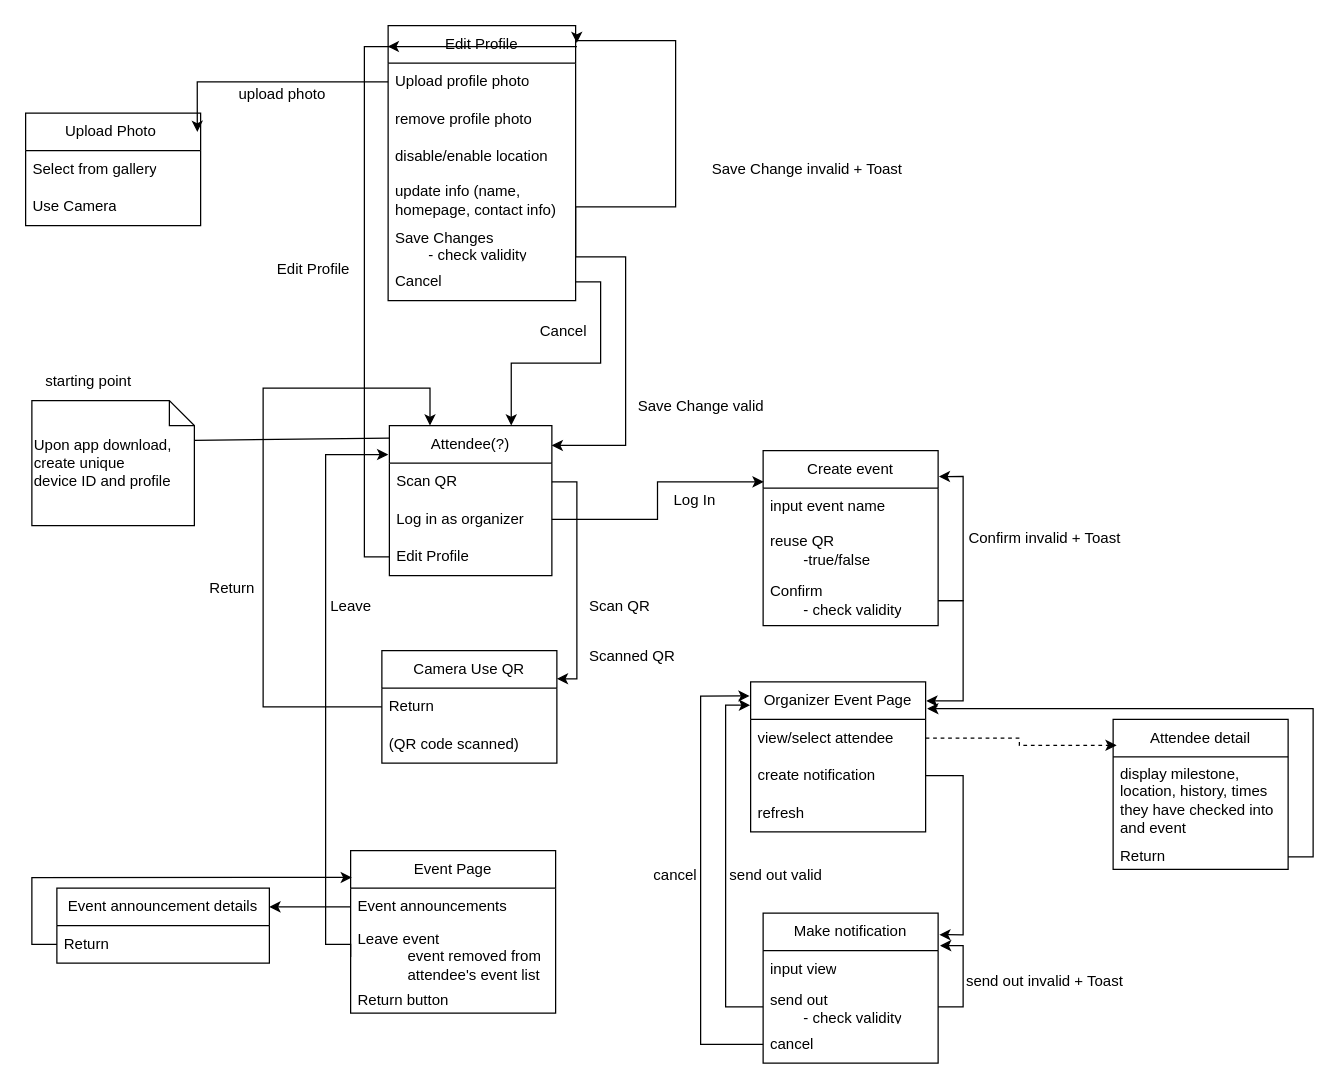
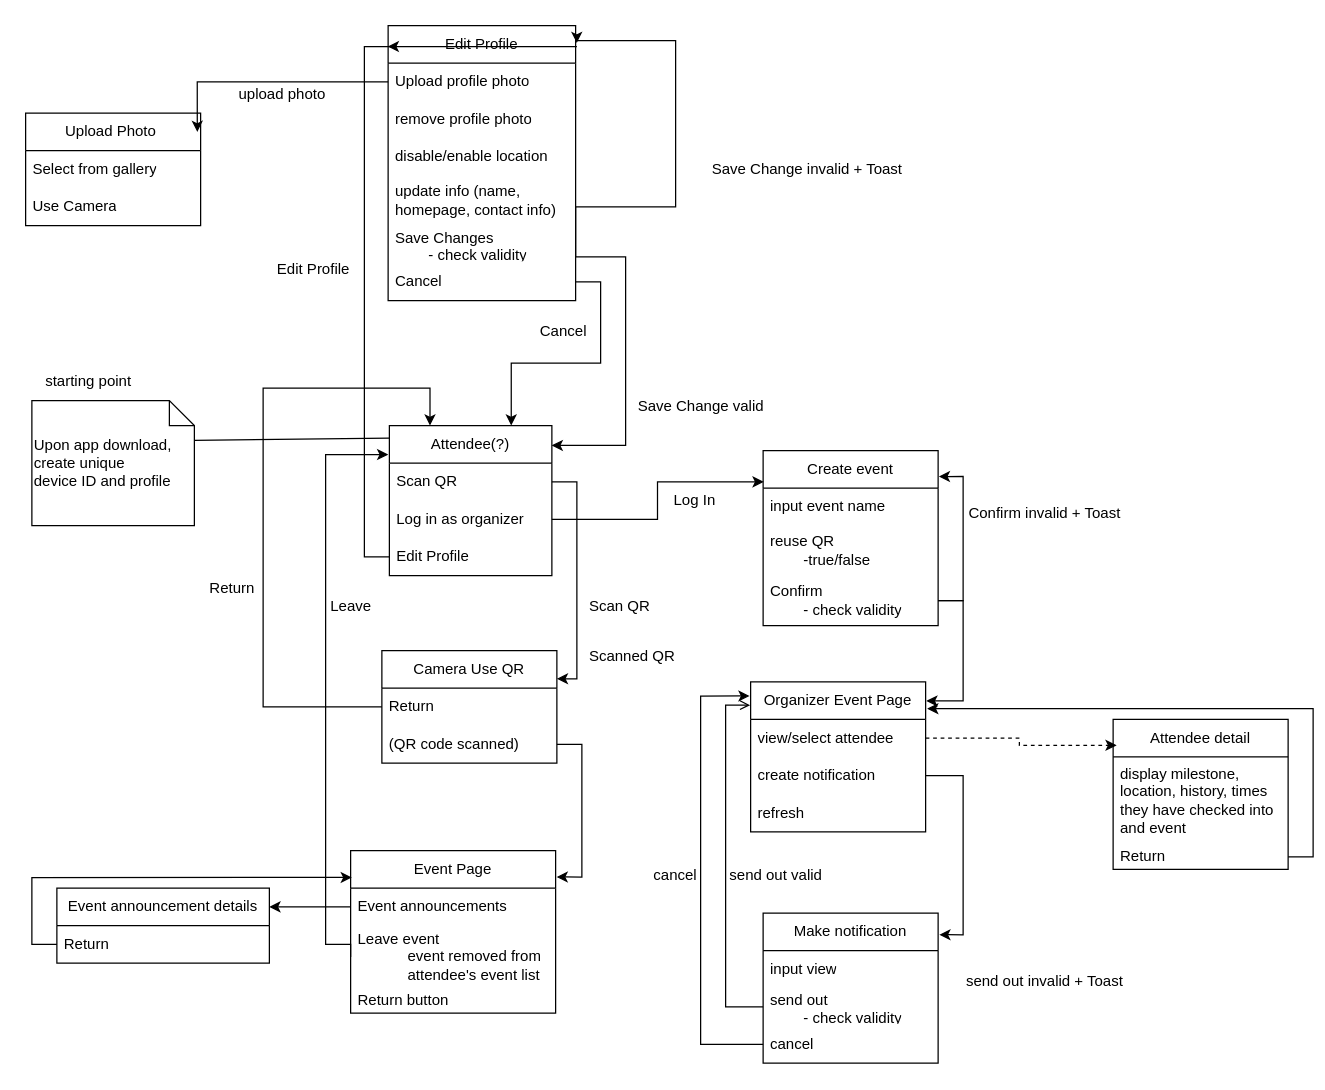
- <mxCell id="49" value="Confirm invalid + Toast" style="text;html=1;align=center;verticalAlign=middle;resizable=0;points=[];autosize=1;strokeColor=none;fillColor=none;" parent="1" vertex="1"><mxGeometry x="760" y="415" width="150" height="30" as="geometry" /></mxCell>
+ <mxCell id="49" value="Confirm invalid + Toast" style="text;html=1;align=center;verticalAlign=middle;resizable=0;points=[];autosize=1;strokeColor=none;fillColor=none;" parent="1" vertex="1"><mxGeometry x="760" y="395" width="150" height="30" as="geometry" /></mxCell>
- <mxCell id="70" style="edgeStyle=orthogonalEdgeStyle;rounded=0;orthogonalLoop=1;jettySize=auto;html=1;exitX=0;exitY=0.5;exitDx=0;exitDy=0;entryX=-0.003;entryY=0.155;entryDx=0;entryDy=0;entryPerimeter=0;" parent="1" source="66" target="50" edge="1"><mxGeometry relative="1" as="geometry" /></mxCell>
+ <mxCell id="70" style="edgeStyle=orthogonalEdgeStyle;rounded=0;orthogonalLoop=1;jettySize=auto;html=1;exitX=0;exitY=0.5;exitDx=0;exitDy=0;entryX=-0.003;entryY=0.155;entryDx=0;entryDy=0;entryPerimeter=0;endArrow=open;" parent="1" source="66" target="50" edge="1"><mxGeometry relative="1" as="geometry" /></mxCell>
+ <mxCell id="36" style="edgeStyle=orthogonalEdgeStyle;rounded=0;orthogonalLoop=1;jettySize=auto;html=1;exitX=1;exitY=0.5;exitDx=0;exitDy=0;entryX=1.005;entryY=0.162;entryDx=0;entryDy=0;entryPerimeter=0;" parent="1" source="30" target="32" edge="1"><mxGeometry relative="1" as="geometry" /></mxCell>
- <mxCell id="68" style="edgeStyle=orthogonalEdgeStyle;rounded=0;orthogonalLoop=1;jettySize=auto;html=1;exitX=1;exitY=0.5;exitDx=0;exitDy=0;entryX=1.011;entryY=-0.133;entryDx=0;entryDy=0;entryPerimeter=0;" parent="64" source="66" target="65" edge="1"><mxGeometry relative="1" as="geometry" /></mxCell>
